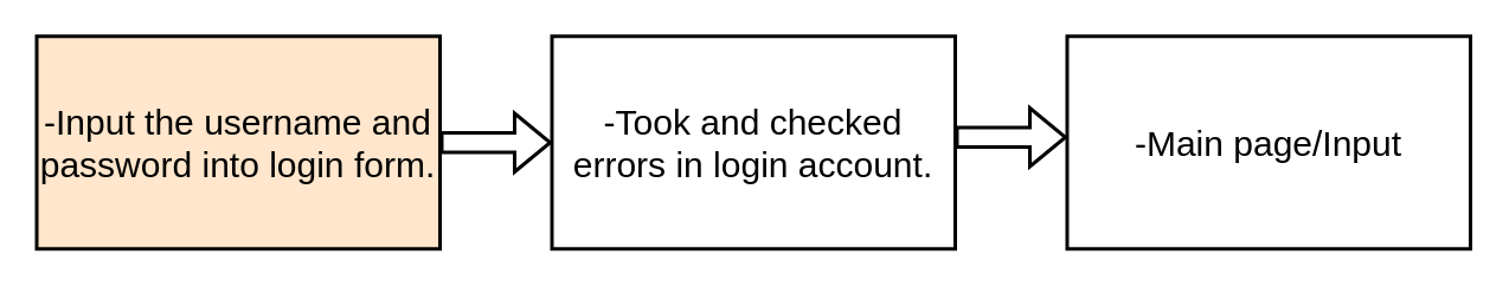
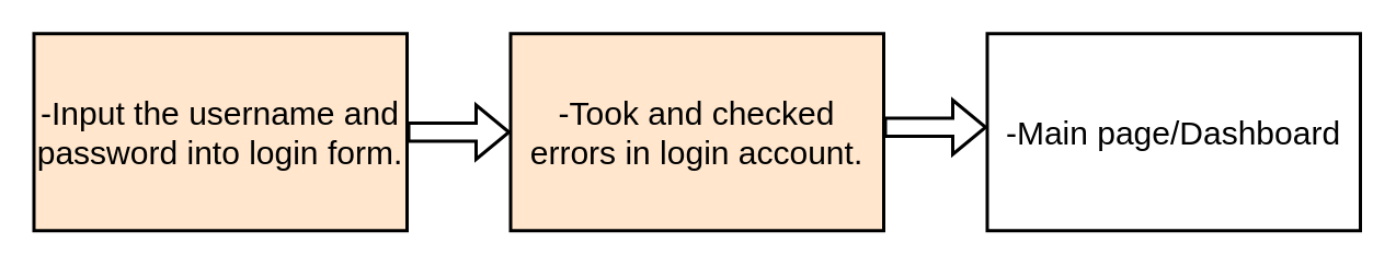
- <mxCell id="3" value="&lt;font style=&quot;font-size: 20px;&quot; face=&quot;Arial&quot;&gt;-Took and checked errors in login account.&lt;/font&gt;" style="rounded=0;whiteSpace=wrap;html=1;fontColor=#000000;strokeWidth=2;" vertex="1" parent="1"><mxGeometry x="310" y="20" width="227" height="120" as="geometry" /></mxCell>
+ <mxCell id="3" value="&lt;font style=&quot;font-size: 20px;&quot; face=&quot;Arial&quot;&gt;-Took and checked errors in login account.&lt;/font&gt;" style="rounded=0;whiteSpace=wrap;html=1;fontColor=#000000;strokeWidth=2;fillColor=#ffe6cc;" vertex="1" parent="1"><mxGeometry x="310" y="20" width="227" height="120" as="geometry" /></mxCell>
- <mxCell id="4" value="&lt;font style=&quot;font-size: 20px;&quot; face=&quot;Arial&quot;&gt;-Main page/Input&lt;/font&gt;" style="rounded=0;whiteSpace=wrap;html=1;strokeWidth=2;" vertex="1" parent="1"><mxGeometry x="600" y="20" width="227" height="120" as="geometry" /></mxCell>
+ <mxCell id="4" value="&lt;font style=&quot;font-size: 20px;&quot; face=&quot;Arial&quot;&gt;-Main page/Dashboard&lt;/font&gt;" style="rounded=0;whiteSpace=wrap;html=1;strokeWidth=2;" vertex="1" parent="1"><mxGeometry x="600" y="20" width="227" height="120" as="geometry" /></mxCell>
